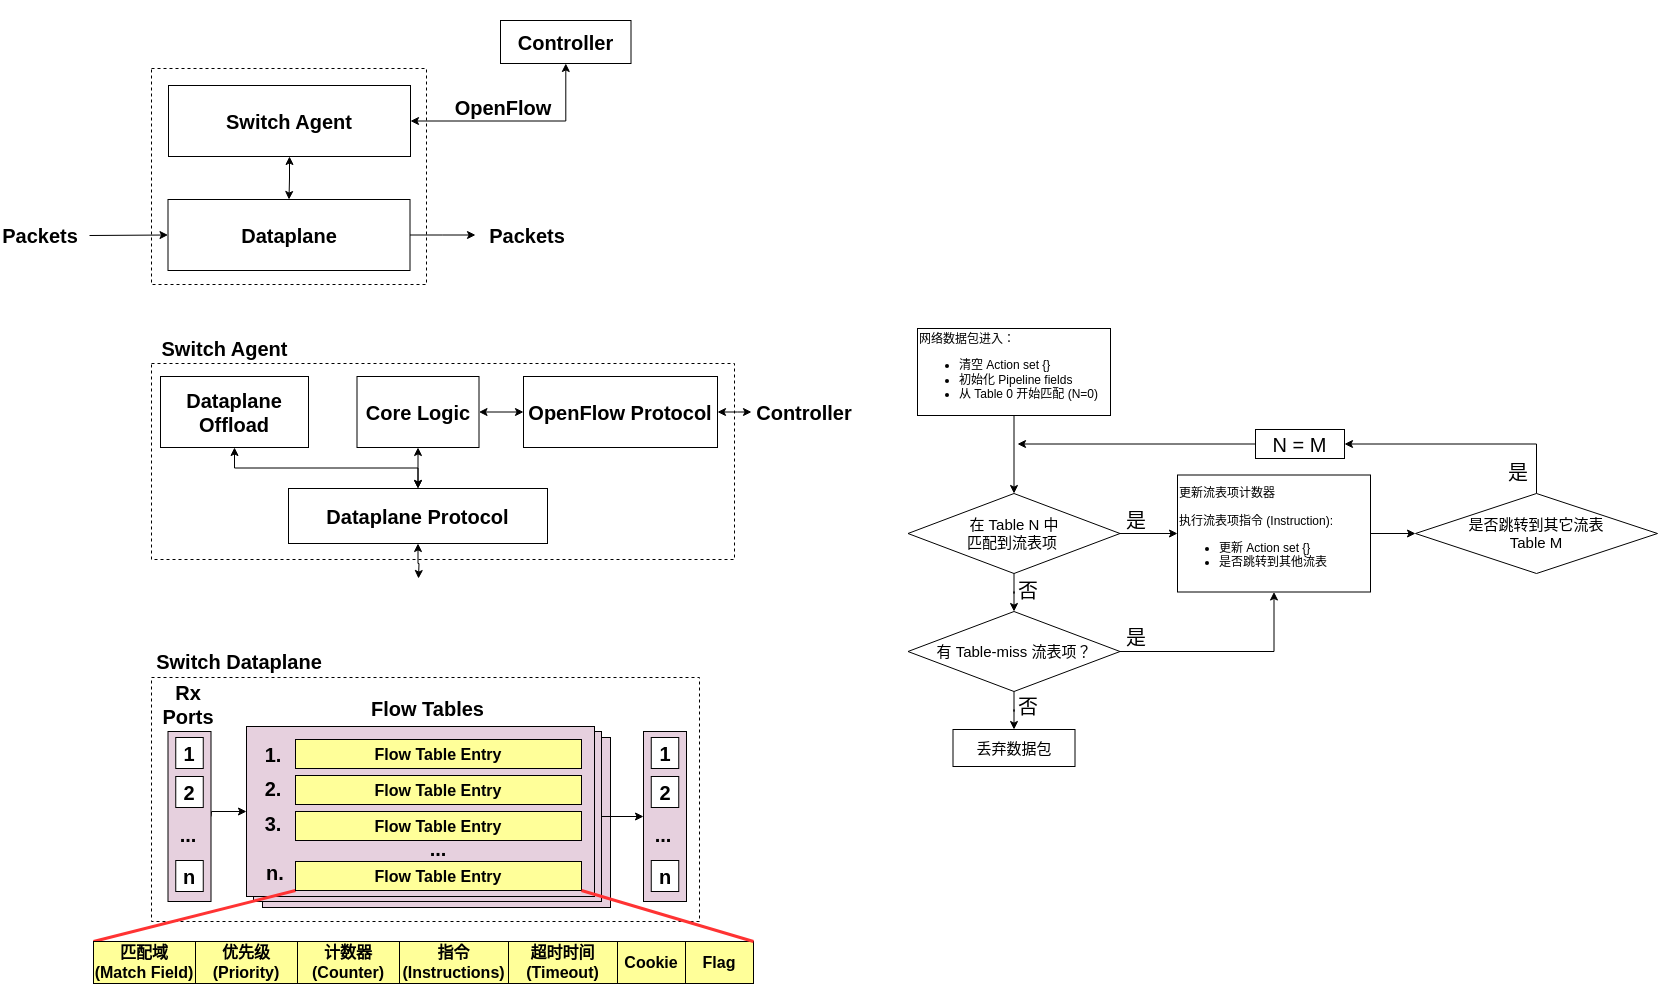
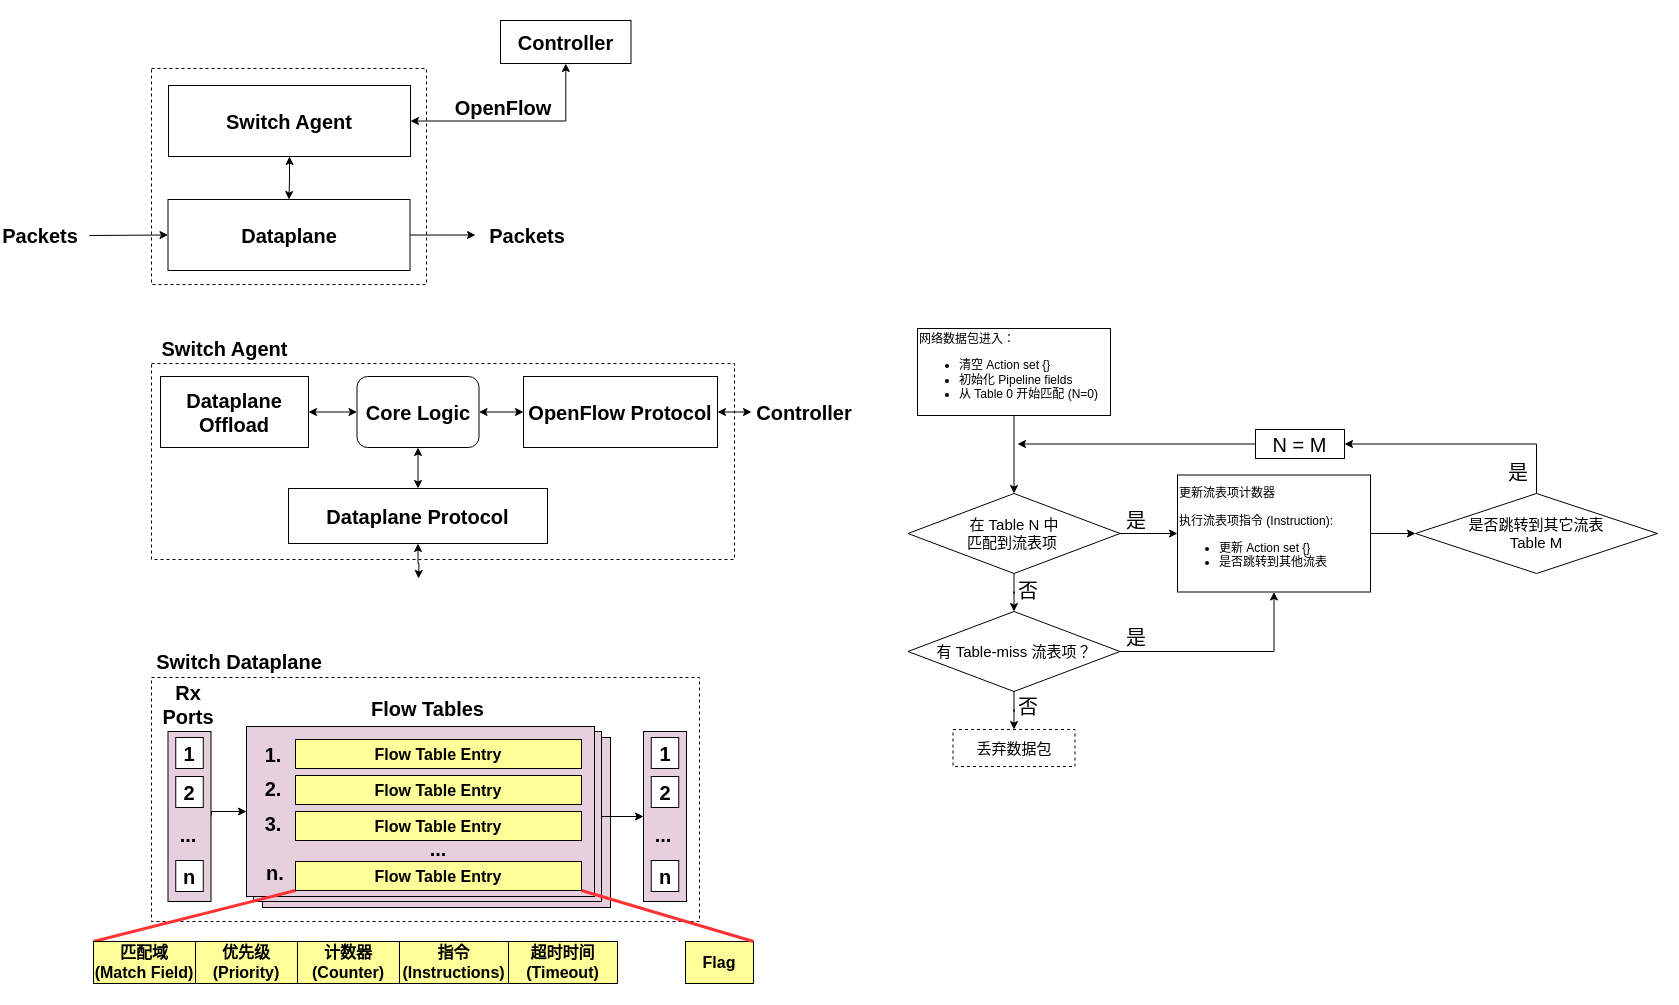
- <mxCell id="12" value="&lt;b&gt;&lt;font style=&quot;font-size: 20px&quot;&gt;Core Logic&lt;/font&gt;&lt;/b&gt;" style="rounded=0;whiteSpace=wrap;html=1;" vertex="1" parent="1"><mxGeometry x="356.5" y="376" width="122" height="71" as="geometry" /></mxCell>
+ <mxCell id="12" value="&lt;b&gt;&lt;font style=&quot;font-size: 20px&quot;&gt;Core Logic&lt;/font&gt;&lt;/b&gt;" style="whiteSpace=wrap;html=1;rounded=1;" vertex="1" parent="1"><mxGeometry x="356.5" y="376" width="122" height="71" as="geometry" /></mxCell>
- <mxCell id="13" style="edgeStyle=orthogonalEdgeStyle;rounded=0;orthogonalLoop=1;jettySize=auto;html=1;startArrow=classic;startFill=1;" edge="1" parent="1" source="14" target="16"><mxGeometry relative="1" as="geometry" /></mxCell>
+ <mxCell id="13" style="edgeStyle=orthogonalEdgeStyle;rounded=0;orthogonalLoop=1;jettySize=auto;html=1;entryX=0;entryY=0.5;entryDx=0;entryDy=0;startArrow=classic;startFill=1;" edge="1" parent="1" source="14" target="12"><mxGeometry relative="1" as="geometry" /></mxCell>
- <mxCell id="75" value="&lt;div&gt;&lt;span&gt;&lt;font style=&quot;font-size: 15px&quot;&gt;丢弃数据包&lt;/font&gt;&lt;/span&gt;&lt;/div&gt;" style="rounded=0;whiteSpace=wrap;html=1;align=center;" vertex="1" parent="1"><mxGeometry x="952.5" y="729" width="122" height="37" as="geometry" /></mxCell>
+ <mxCell id="75" value="&lt;div&gt;&lt;span&gt;&lt;font style=&quot;font-size: 15px&quot;&gt;丢弃数据包&lt;/font&gt;&lt;/span&gt;&lt;/div&gt;" style="rounded=0;whiteSpace=wrap;html=1;align=center;dashed=1;" vertex="1" parent="1"><mxGeometry x="952.5" y="729" width="122" height="37" as="geometry" /></mxCell>
- <mxCell id="59" value="&lt;span style=&quot;font-size: 16px&quot;&gt;&lt;b&gt;Cookie&lt;/b&gt;&lt;/span&gt;" style="rounded=0;whiteSpace=wrap;html=1;fillColor=#FFFF99;" vertex="1" parent="1"><mxGeometry x="617" y="941" width="68" height="42" as="geometry" /></mxCell>
